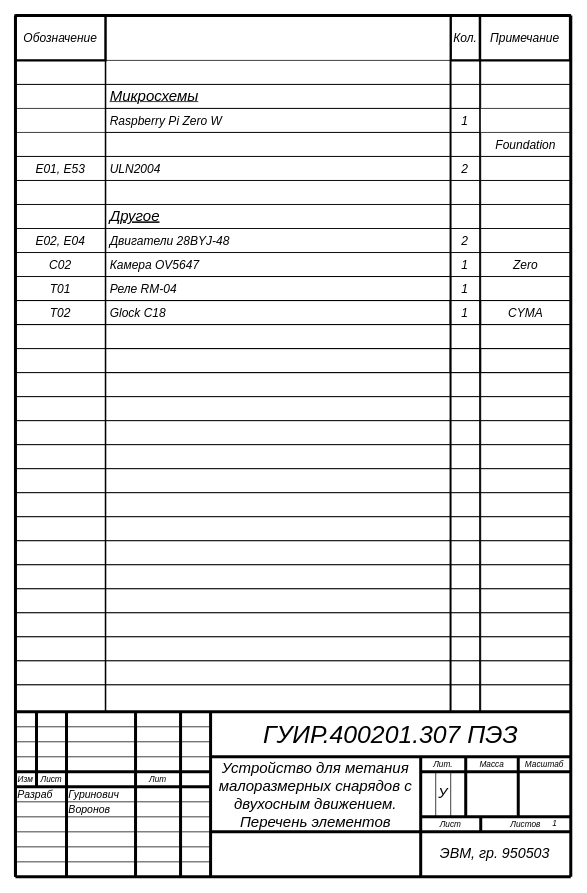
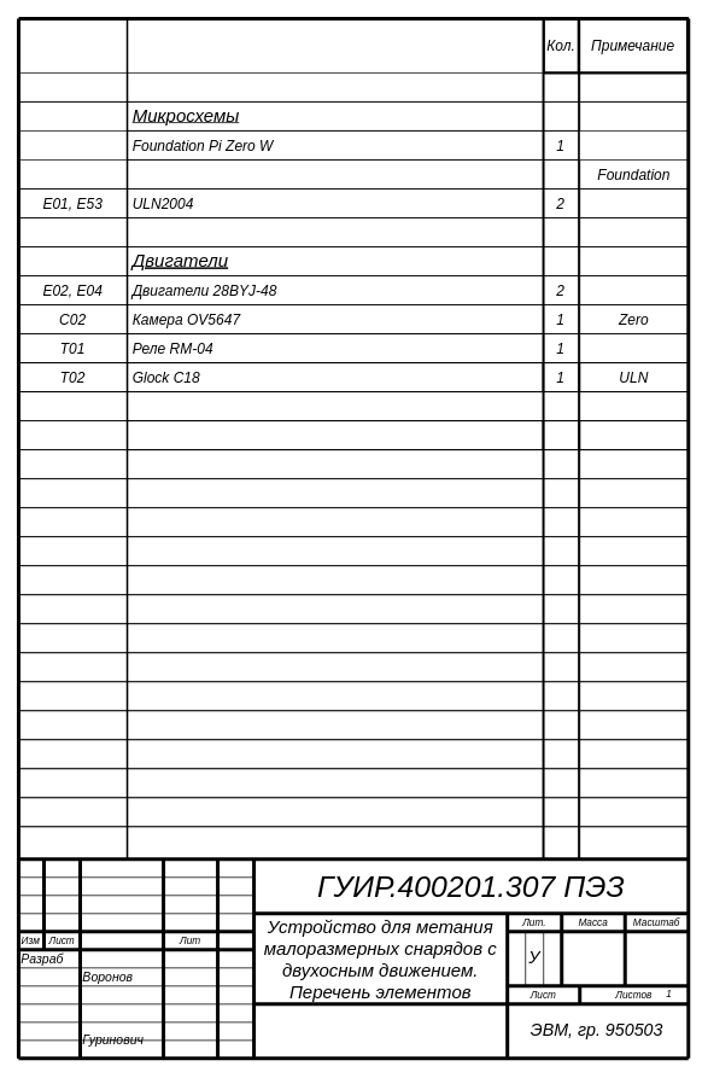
- <mxCell id="45" value="&lt;font style=&quot;font-size: 16px; color: rgb(0, 0, 0); direction: ltr; letter-spacing: 0px; line-height: 120%; opacity: 1;&quot;&gt;&lt;span&gt;Обозначение&lt;br&gt;&lt;/span&gt;&lt;/font&gt;" style="verticalAlign=middle;align=center;vsdxID=50;fillColor=none;gradientColor=none;shape=stencil(nZBLDoAgDERP0z3SIyjew0SURgSD+Lu9kMZoXLhwN9O+tukAlrNpJg1SzDH4QW/URgNYgZTkjA4UkwJUgGXng+6DX1zLfmoymdXo17xh5zmRJ6Q42BWCfc2oJfdAr+Yv+AP9Cb7OJ3H/2JG1HNGz/84klThPVCc=);strokeWidth=3;labelBackgroundColor=none;rounded=0;html=1;whiteSpace=wrap;fontStyle=2;fontFamily=Arial;spacingLeft=0;" parent="2" vertex="1"><mxGeometry width="120" height="60" as="geometry" /></mxCell>
- <mxCell id="53" value="&lt;p class=&quot;MsoNormal&quot; style=&quot;margin: 0cm ; font-size: 16px&quot;&gt;&lt;font face=&quot;arial&quot;&gt;Raspberry Pi Zero W&lt;/font&gt;&lt;/p&gt;" style="verticalAlign=middle;align=left;vsdxID=60;fillColor=none;gradientColor=none;shape=stencil(nZBLDoAgDERP0z3SIyjew0SURgSD+Lu9kMZoXLhwN9O+tukAlrNpJg1SzDH4QW/URgNYgZTkjA4UkwJUgGXng+6DX1zLfmoymdXo17xh5zmRJ6Q42BWCfc2oJfdAr+Yv+AP9Cb7OJ3H/2JG1HNGz/84klThPVCc=);labelBackgroundColor=none;rounded=0;html=1;whiteSpace=wrap;spacingLeft=4;fontStyle=2;fontFamily=Arial;fontSize=16;" parent="2" vertex="1"><mxGeometry x="120" y="124" width="460" height="32" as="geometry" /></mxCell>
+ <mxCell id="53" value="&lt;p class=&quot;MsoNormal&quot; style=&quot;margin: 0cm ; font-size: 16px&quot;&gt;&lt;font face=&quot;arial&quot;&gt;Foundation Pi Zero W&lt;/font&gt;&lt;/p&gt;" style="verticalAlign=middle;align=left;vsdxID=60;fillColor=none;gradientColor=none;shape=stencil(nZBLDoAgDERP0z3SIyjew0SURgSD+Lu9kMZoXLhwN9O+tukAlrNpJg1SzDH4QW/URgNYgZTkjA4UkwJUgGXng+6DX1zLfmoymdXo17xh5zmRJ6Q42BWCfc2oJfdAr+Yv+AP9Cb7OJ3H/2JG1HNGz/84klThPVCc=);labelBackgroundColor=none;rounded=0;html=1;whiteSpace=wrap;spacingLeft=4;fontStyle=2;fontFamily=Arial;fontSize=16;" parent="2" vertex="1"><mxGeometry x="120" y="124" width="460" height="32" as="geometry" /></mxCell>
- <mxCell id="63" value="&lt;font style=&quot;direction: ltr ; line-height: 120% ; opacity: 1&quot;&gt;&lt;u style=&quot;font-size: 20px;&quot;&gt;Другое&lt;/u&gt;&lt;br style=&quot;font-size: 16px&quot;&gt;&lt;/font&gt;" style="verticalAlign=middle;align=left;vsdxID=72;fillColor=none;gradientColor=none;shape=stencil(nZBLDoAgDERP0z3SIyjew0SURgSD+Lu9kMZoXLhwN9O+tukAlrNpJg1SzDH4QW/URgNYgZTkjA4UkwJUgGXng+6DX1zLfmoymdXo17xh5zmRJ6Q42BWCfc2oJfdAr+Yv+AP9Cb7OJ3H/2JG1HNGz/84klThPVCc=);labelBackgroundColor=none;rounded=0;html=1;whiteSpace=wrap;spacingLeft=4;fontStyle=2;fontFamily=Arial;fontSize=16;" parent="2" vertex="1"><mxGeometry x="120" y="252" width="460" height="32" as="geometry" /></mxCell>
+ <mxCell id="63" value="&lt;font style=&quot;direction: ltr ; line-height: 120% ; opacity: 1&quot;&gt;&lt;u style=&quot;font-size: 20px;&quot;&gt;Двигатели&lt;/u&gt;&lt;br style=&quot;font-size: 16px&quot;&gt;&lt;/font&gt;" style="verticalAlign=middle;align=left;vsdxID=72;fillColor=none;gradientColor=none;shape=stencil(nZBLDoAgDERP0z3SIyjew0SURgSD+Lu9kMZoXLhwN9O+tukAlrNpJg1SzDH4QW/URgNYgZTkjA4UkwJUgGXng+6DX1zLfmoymdXo17xh5zmRJ6Q42BWCfc2oJfdAr+Yv+AP9Cb7OJ3H/2JG1HNGz/84klThPVCc=);labelBackgroundColor=none;rounded=0;html=1;whiteSpace=wrap;spacingLeft=4;fontStyle=2;fontFamily=Arial;fontSize=16;" parent="2" vertex="1"><mxGeometry x="120" y="252" width="460" height="32" as="geometry" /></mxCell>
- <mxCell id="86" value="CYMA" style="vsdxID=97;fillColor=none;gradientColor=none;shape=stencil(nZBLDoAgDERP0z3SIyjew0SURgSD+Lu9kMZoXLhwN9O+tukAlrNpJg1SzDH4QW/URgNYgZTkjA4UkwJUgGXng+6DX1zLfmoymdXo17xh5zmRJ6Q42BWCfc2oJfdAr+Yv+AP9Cb7OJ3H/2JG1HNGz/84klThPVCc=);labelBackgroundColor=none;rounded=0;html=1;whiteSpace=wrap;fontStyle=2;fontFamily=Arial;align=center;fontSize=16;" parent="2" vertex="1"><mxGeometry x="620" y="380" width="120" height="32" as="geometry" /></mxCell>
+ <mxCell id="86" value="ULN" style="vsdxID=97;fillColor=none;gradientColor=none;shape=stencil(nZBLDoAgDERP0z3SIyjew0SURgSD+Lu9kMZoXLhwN9O+tukAlrNpJg1SzDH4QW/URgNYgZTkjA4UkwJUgGXng+6DX1zLfmoymdXo17xh5zmRJ6Q42BWCfc2oJfdAr+Yv+AP9Cb7OJ3H/2JG1HNGz/84klThPVCc=);labelBackgroundColor=none;rounded=0;html=1;whiteSpace=wrap;fontStyle=2;fontFamily=Arial;align=center;fontSize=16;" parent="2" vertex="1"><mxGeometry x="620" y="380" width="120" height="32" as="geometry" /></mxCell>
- <mxCell id="38" value="&lt;p style=&quot;margin-left: 0 ; margin-right: 0 ; margin-top: 0px ; margin-bottom: 0px ; text-indent: 0 ; direction: rtl&quot;&gt;&lt;font style=&quot;font-size: 14px ; font-family: &amp;quot;arial&amp;quot; ; color: #000000 ; direction: ltr ; letter-spacing: 0px ; line-height: 120% ; opacity: 1&quot;&gt;&lt;i&gt;Гуринович&lt;/i&gt;&lt;/font&gt;&lt;/p&gt;" style="verticalAlign=middle;align=left;vsdxID=43;fillColor=none;gradientColor=none;shape=stencil(nZBLDoAgDERP0z3SIyjew0SURgSD+Lu9kMZoXLhwN9O+tukAlrNpJg1SzDH4QW/URgNYgZTkjA4UkwJUgGXng+6DX1zLfmoymdXo17xh5zmRJ6Q42BWCfc2oJfdAr+Yv+AP9Cb7OJ3H/2JG1HNGz/84klThPVCc=);strokeColor=none;spacingTop=-1;spacingBottom=-1;spacingLeft=-1;spacingRight=-1;labelBackgroundColor=none;rounded=0;html=1;whiteSpace=wrap;" parent="2" vertex="1"><mxGeometry x="70" y="1028" width="88" height="20" as="geometry" /></mxCell>
+ <mxCell id="38" value="&lt;p style=&quot;margin-left: 0 ; margin-right: 0 ; margin-top: 0px ; margin-bottom: 0px ; text-indent: 0 ; direction: rtl&quot;&gt;&lt;font style=&quot;font-size: 14px ; font-family: &amp;quot;arial&amp;quot; ; color: #000000 ; direction: ltr ; letter-spacing: 0px ; line-height: 120% ; opacity: 1&quot;&gt;&lt;i&gt;Гуринович&lt;/i&gt;&lt;/font&gt;&lt;/p&gt;" style="verticalAlign=middle;align=left;vsdxID=43;fillColor=none;gradientColor=none;shape=stencil(nZBLDoAgDERP0z3SIyjew0SURgSD+Lu9kMZoXLhwN9O+tukAlrNpJg1SzDH4QW/URgNYgZTkjA4UkwJUgGXng+6DX1zLfmoymdXo17xh5zmRJ6Q42BWCfc2oJfdAr+Yv+AP9Cb7OJ3H/2JG1HNGz/84klThPVCc=);strokeColor=none;spacingTop=-1;spacingBottom=-1;spacingLeft=-1;spacingRight=-1;labelBackgroundColor=none;rounded=0;html=1;whiteSpace=wrap;" parent="2" vertex="1"><mxGeometry x="70" y="1118" width="88" height="20" as="geometry" /></mxCell>
